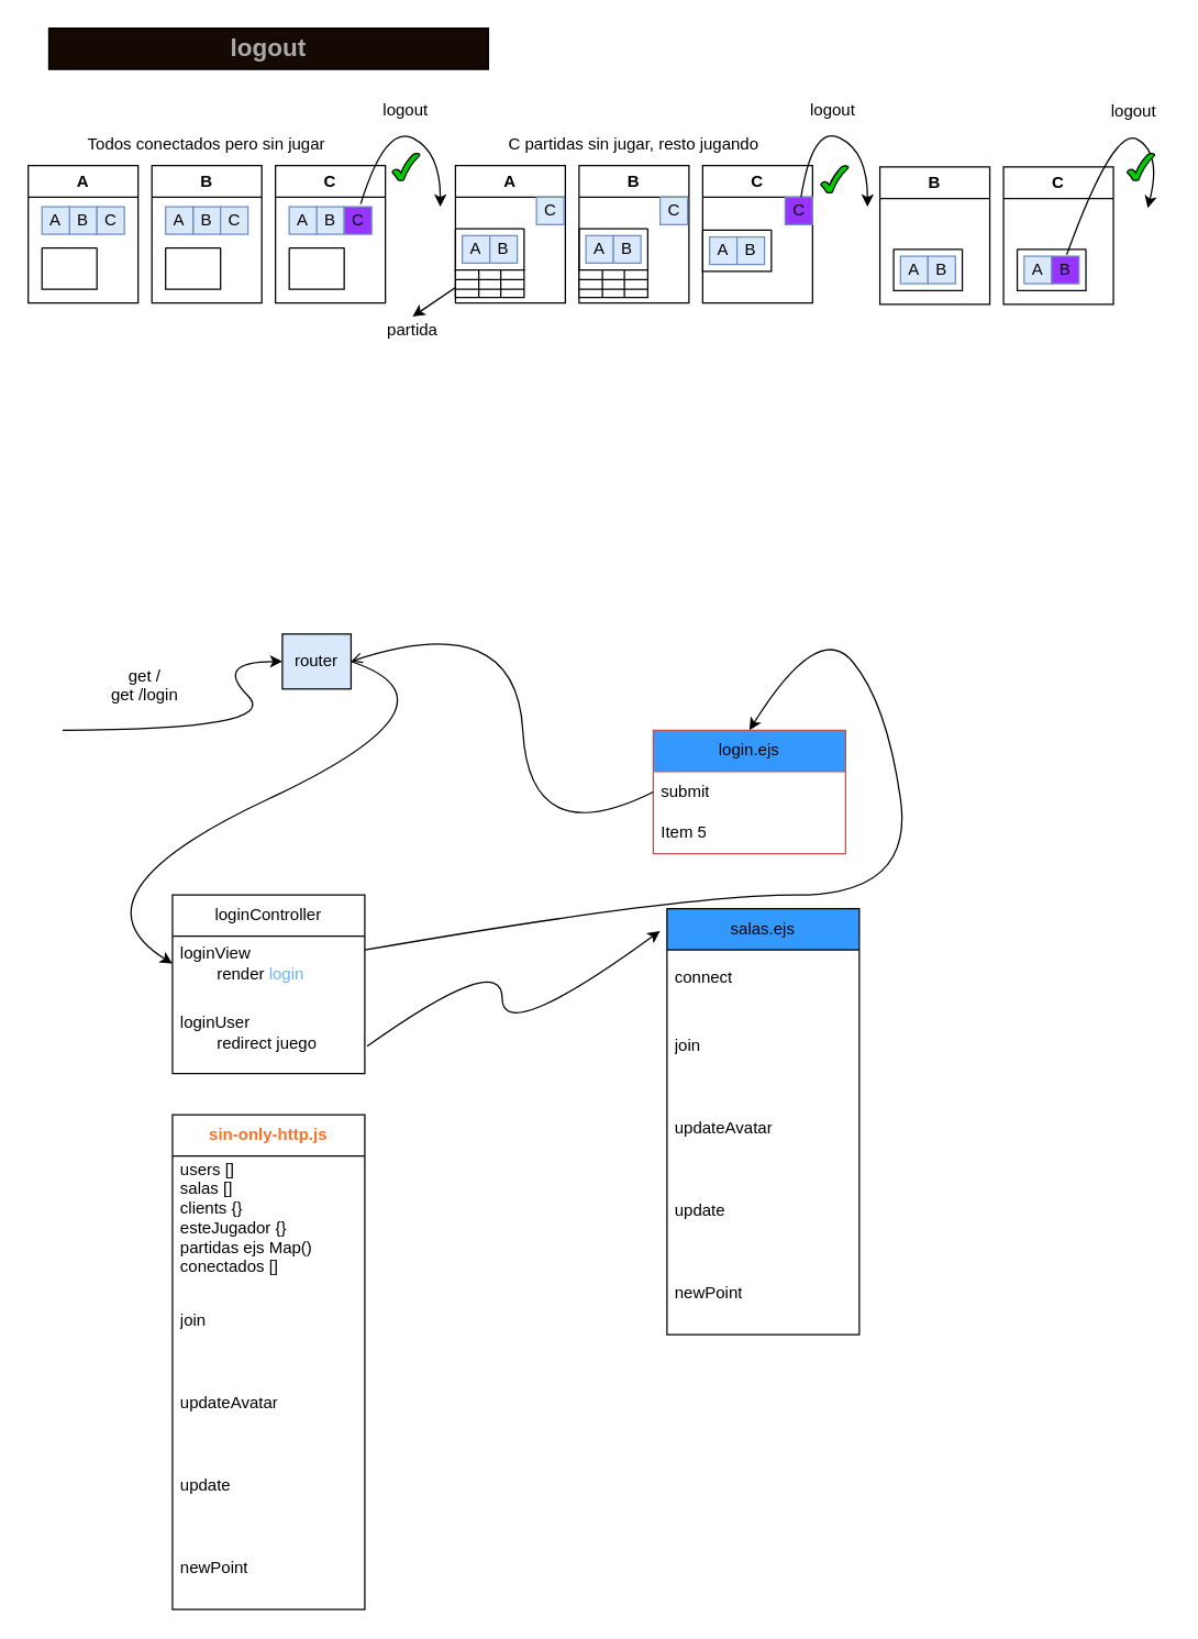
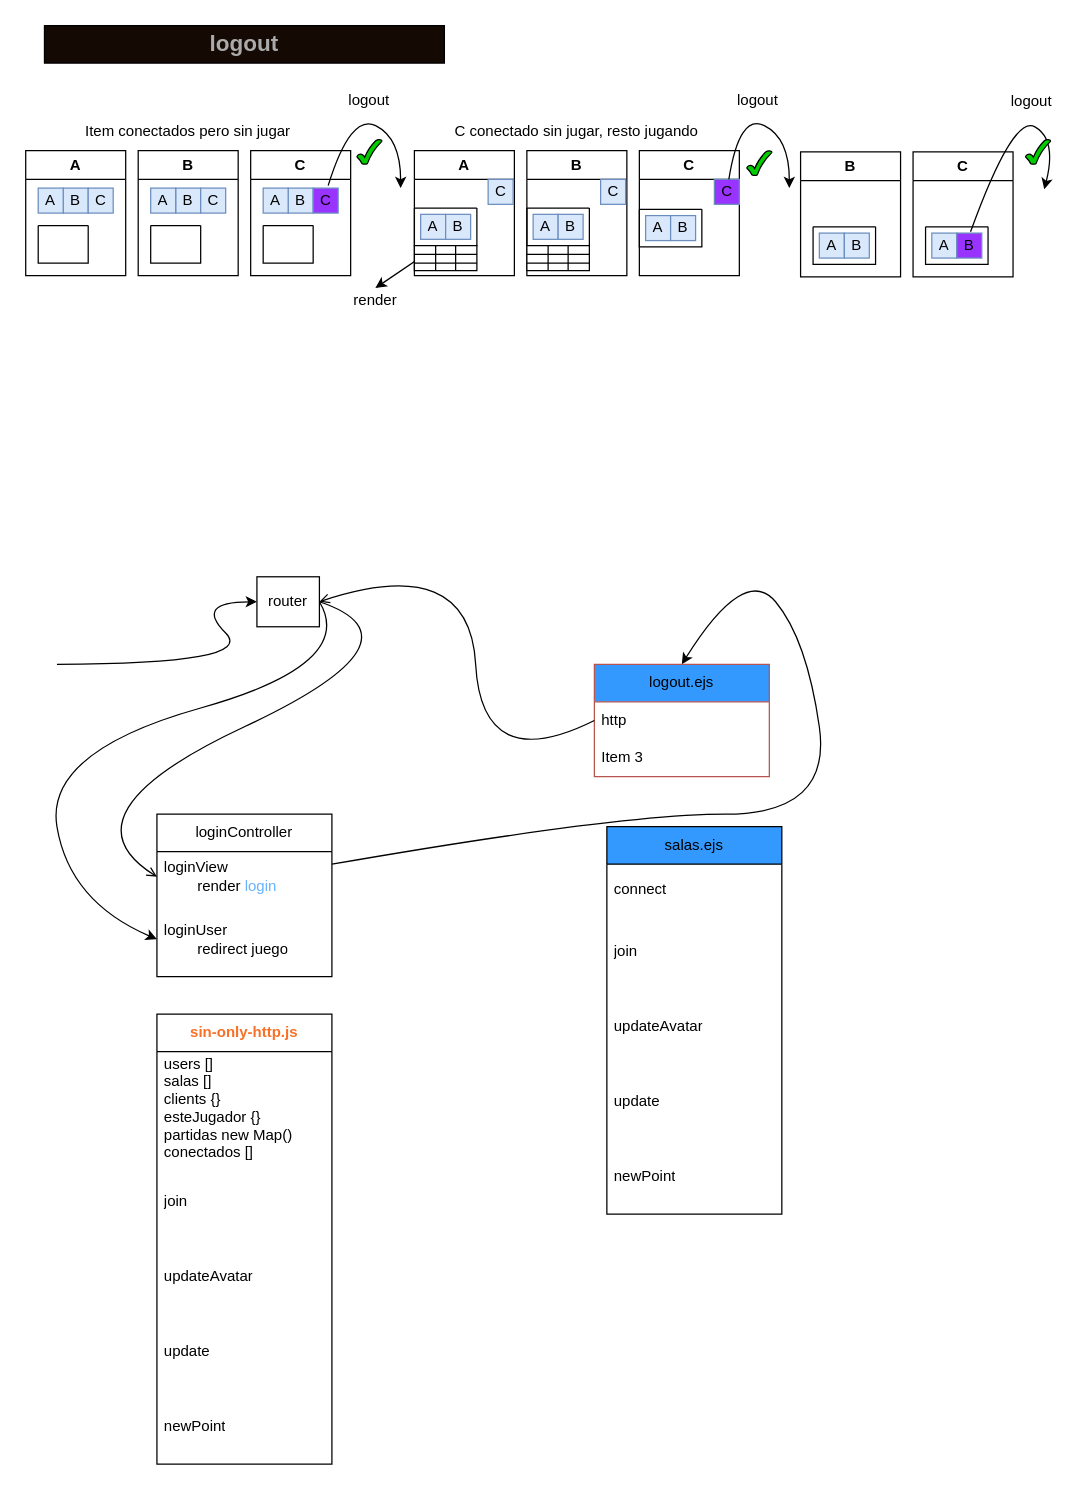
- <mxCell id="48" value="Todos conectados pero sin jugar" style="text;html=1;strokeColor=none;fillColor=none;align=center;verticalAlign=middle;whiteSpace=wrap;rounded=0;" vertex="1" parent="32"><mxGeometry y="20" width="260" height="30" as="geometry" /></mxCell>
+ <mxCell id="48" value="Item conectados pero sin jugar" style="text;html=1;strokeColor=none;fillColor=none;align=center;verticalAlign=middle;whiteSpace=wrap;rounded=0;" vertex="1" parent="32"><mxGeometry y="20" width="260" height="30" as="geometry" /></mxCell>
- <mxCell id="64" value="C partidas sin jugar, resto jugando" style="text;html=1;strokeColor=none;fillColor=none;align=center;verticalAlign=middle;whiteSpace=wrap;rounded=0;" vertex="1" parent="1"><mxGeometry x="331" y="90" width="260" height="30" as="geometry" /></mxCell>
+ <mxCell id="64" value="C conectado sin jugar, resto jugando" style="text;html=1;strokeColor=none;fillColor=none;align=center;verticalAlign=middle;whiteSpace=wrap;rounded=0;" vertex="1" parent="1"><mxGeometry x="331" y="90" width="260" height="30" as="geometry" /></mxCell>
- <mxCell id="31" value="partida" style="text;html=1;strokeColor=none;fillColor=none;align=center;verticalAlign=middle;whiteSpace=wrap;rounded=0;" vertex="1" parent="30"><mxGeometry x="255" y="160" width="50" height="20" as="geometry" /></mxCell>
+ <mxCell id="31" value="render" style="text;html=1;strokeColor=none;fillColor=none;align=center;verticalAlign=middle;whiteSpace=wrap;rounded=0;" vertex="1" parent="30"><mxGeometry x="255" y="160" width="50" height="20" as="geometry" /></mxCell>
- <mxCell id="10" value="router" style="whiteSpace=wrap;html=1;rotation=0;fillColor=#dae8fc;" parent="1" vertex="1"><mxGeometry x="205" y="461" width="50" height="40" as="geometry" /></mxCell>
+ <mxCell id="10" value="router" style="whiteSpace=wrap;html=1;rotation=0;" parent="1" vertex="1"><mxGeometry x="205" y="461" width="50" height="40" as="geometry" /></mxCell>
- <mxCell id="11" value="&#10;&lt;div&gt;get /&lt;/div&gt;&lt;div&gt;get /login&lt;br&gt;&lt;/div&gt;&#10;&#10;" style="text;html=1;strokeColor=none;fillColor=none;align=center;verticalAlign=middle;whiteSpace=wrap;rounded=0;" parent="1" vertex="1"><mxGeometry x="75" y="491" width="60" height="30" as="geometry" /></mxCell>
- <mxCell id="6" value="login.ejs" style="swimlane;fontStyle=0;childLayout=stackLayout;horizontal=1;startSize=30;horizontalStack=0;resizeParent=1;resizeParentMax=0;resizeLast=0;collapsible=1;marginBottom=0;whiteSpace=wrap;html=1;fillColor=#3399FF;strokeColor=#b85450;" parent="1" vertex="1"><mxGeometry x="475" y="531" width="140" height="90" as="geometry" /></mxCell>
+ <mxCell id="6" value="logout.ejs" style="swimlane;fontStyle=0;childLayout=stackLayout;horizontal=1;startSize=30;horizontalStack=0;resizeParent=1;resizeParentMax=0;resizeLast=0;collapsible=1;marginBottom=0;whiteSpace=wrap;html=1;fillColor=#3399FF;strokeColor=#b85450;" parent="1" vertex="1"><mxGeometry x="475" y="531" width="140" height="90" as="geometry" /></mxCell>
- <mxCell id="7" value="submit" style="text;strokeColor=none;fillColor=none;align=left;verticalAlign=middle;spacingLeft=4;spacingRight=4;overflow=hidden;points=[[0,0.5],[1,0.5]];portConstraint=eastwest;rotatable=0;whiteSpace=wrap;html=1;" parent="6" vertex="1"><mxGeometry y="30" width="140" height="30" as="geometry" /></mxCell>
+ <mxCell id="7" value="http" style="text;strokeColor=none;fillColor=none;align=left;verticalAlign=middle;spacingLeft=4;spacingRight=4;overflow=hidden;points=[[0,0.5],[1,0.5]];portConstraint=eastwest;rotatable=0;whiteSpace=wrap;html=1;" parent="6" vertex="1"><mxGeometry y="30" width="140" height="30" as="geometry" /></mxCell>
+ <mxCell id="12" value="" style="curved=1;endArrow=classic;html=1;rounded=0;exitX=1;exitY=0.5;exitDx=0;exitDy=0;entryX=0;entryY=0.5;entryDx=0;entryDy=0;" parent="1" source="10" target="4" edge="1"><mxGeometry width="50" height="50" relative="1" as="geometry"><mxPoint x="475" y="781" as="sourcePoint" /><mxPoint x="225" y="931" as="targetPoint" /><Array as="points"><mxPoint x="285" y="531" /><mxPoint x="35" y="601" /><mxPoint x="55" y="721" /></Array></mxGeometry></mxCell>
- <mxCell id="8" value="Item 5" style="text;strokeColor=none;fillColor=none;align=left;verticalAlign=middle;spacingLeft=4;spacingRight=4;overflow=hidden;points=[[0,0.5],[1,0.5]];portConstraint=eastwest;rotatable=0;whiteSpace=wrap;html=1;" parent="6" vertex="1"><mxGeometry y="60" width="140" height="30" as="geometry" /></mxCell>
+ <mxCell id="8" value="Item 3" style="text;strokeColor=none;fillColor=none;align=left;verticalAlign=middle;spacingLeft=4;spacingRight=4;overflow=hidden;points=[[0,0.5],[1,0.5]];portConstraint=eastwest;rotatable=0;whiteSpace=wrap;html=1;" parent="6" vertex="1"><mxGeometry y="60" width="140" height="30" as="geometry" /></mxCell>
- <mxCell id="14" value="" style="curved=1;endArrow=classic;html=1;rounded=0;exitX=1;exitY=0.5;exitDx=0;exitDy=0;entryX=0;entryY=0.5;entryDx=0;entryDy=0;" parent="1" source="10" target="3" edge="1"><mxGeometry width="50" height="50" relative="1" as="geometry"><mxPoint x="265" y="491" as="sourcePoint" /><mxPoint x="135" y="711" as="targetPoint" /><Array as="points"><mxPoint x="345" y="511" /><mxPoint x="45" y="651" /></Array></mxGeometry></mxCell>
+ <mxCell id="14" value="" style="curved=1;endArrow=open;html=1;rounded=0;exitX=1;exitY=0.5;exitDx=0;exitDy=0;entryX=0;entryY=0.5;entryDx=0;entryDy=0;" parent="1" source="10" target="3" edge="1"><mxGeometry width="50" height="50" relative="1" as="geometry"><mxPoint x="265" y="491" as="sourcePoint" /><mxPoint x="135" y="711" as="targetPoint" /><Array as="points"><mxPoint x="345" y="511" /><mxPoint x="45" y="651" /></Array></mxGeometry></mxCell>
- <mxCell id="15" value="" style="curved=1;endArrow=classic;html=1;rounded=0;exitX=1.012;exitY=0.667;exitDx=0;exitDy=0;exitPerimeter=0;entryX=-0.036;entryY=0.052;entryDx=0;entryDy=0;entryPerimeter=0;" parent="1" source="4" target="16" edge="1"><mxGeometry width="50" height="50" relative="1" as="geometry"><mxPoint x="435" y="721" as="sourcePoint" /><mxPoint x="435" y="771" as="targetPoint" /><Array as="points"><mxPoint x="365" y="691" /><mxPoint x="365" y="761" /></Array></mxGeometry></mxCell>
- <mxCell id="23" value="&lt;div&gt;users []&lt;/div&gt;&lt;div&gt;salas []&lt;/div&gt;&lt;div&gt;clients {}&lt;/div&gt;&lt;div&gt;esteJugador {}&lt;/div&gt;&lt;div&gt;partidas ejs Map()&lt;/div&gt;&lt;div&gt;conectados []&lt;br&gt;&lt;/div&gt;" style="text;strokeColor=none;fillColor=none;align=left;verticalAlign=middle;spacingLeft=4;spacingRight=4;overflow=hidden;points=[[0,0.5],[1,0.5]];portConstraint=eastwest;rotatable=0;whiteSpace=wrap;html=1;" parent="22" vertex="1"><mxGeometry y="30" width="140" height="90" as="geometry" /></mxCell>
+ <mxCell id="23" value="&lt;div&gt;users []&lt;/div&gt;&lt;div&gt;salas []&lt;/div&gt;&lt;div&gt;clients {}&lt;/div&gt;&lt;div&gt;esteJugador {}&lt;/div&gt;&lt;div&gt;partidas new Map()&lt;/div&gt;&lt;div&gt;conectados []&lt;br&gt;&lt;/div&gt;" style="text;strokeColor=none;fillColor=none;align=left;verticalAlign=middle;spacingLeft=4;spacingRight=4;overflow=hidden;points=[[0,0.5],[1,0.5]];portConstraint=eastwest;rotatable=0;whiteSpace=wrap;html=1;" parent="22" vertex="1"><mxGeometry y="30" width="140" height="90" as="geometry" /></mxCell>
